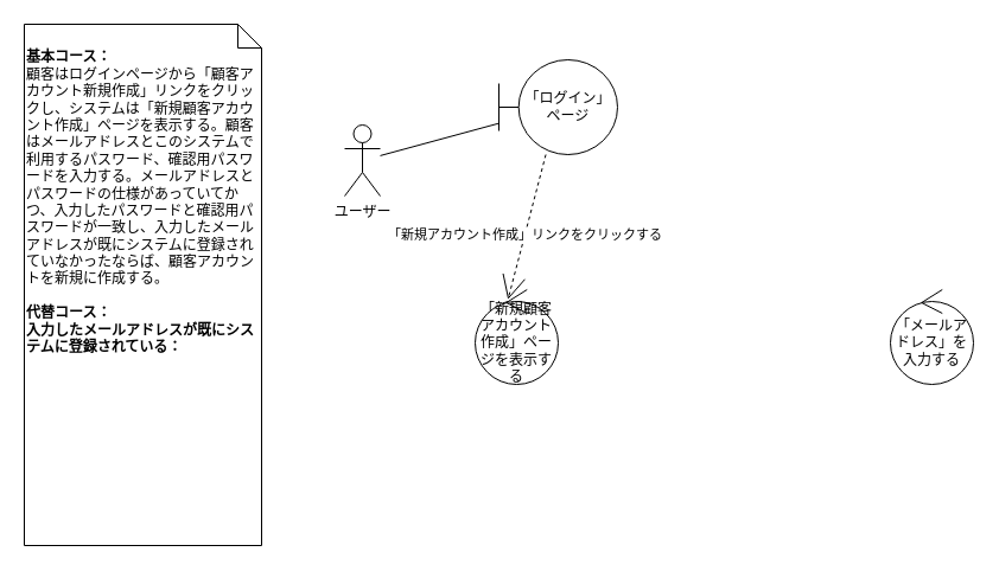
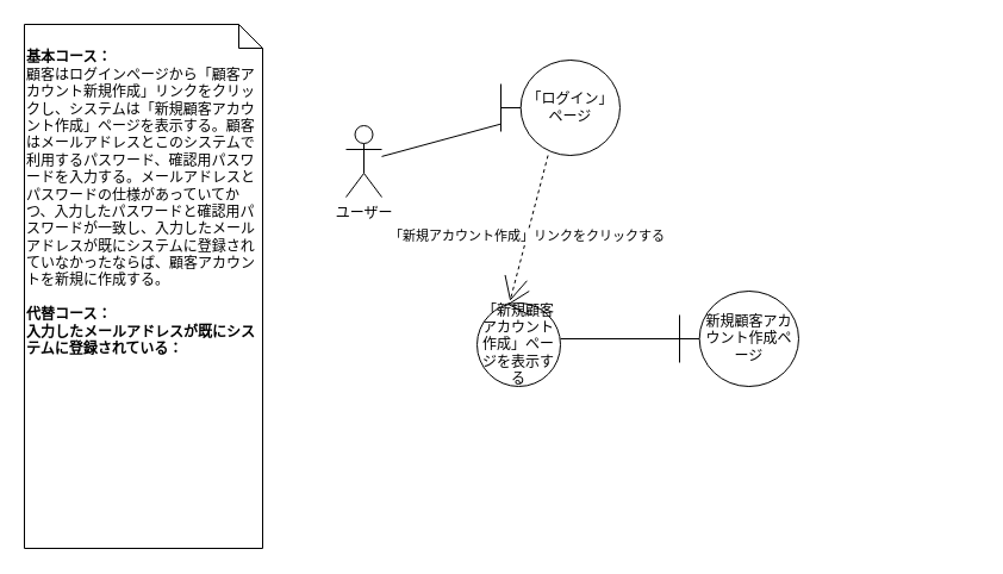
+ <mxCell id="9" value="" style="edgeStyle=none;rounded=0;orthogonalLoop=1;jettySize=auto;html=1;endArrow=none;endFill=0;endSize=18;" edge="1" parent="1" source="10" target="8"><mxGeometry relative="1" as="geometry" /></mxCell>
+ <mxCell id="8" value="新規顧客アカウント作成ページ" style="shape=umlBoundary;whiteSpace=wrap;html=1;" vertex="1" parent="1"><mxGeometry x="570" y="244" width="100" height="80" as="geometry" /></mxCell>
- <mxCell id="11" value="「メールアドレス」を入力する" style="ellipse;shape=umlControl;whiteSpace=wrap;html=1;" vertex="1" parent="1"><mxGeometry x="750" y="244" width="70" height="80" as="geometry" /></mxCell>
